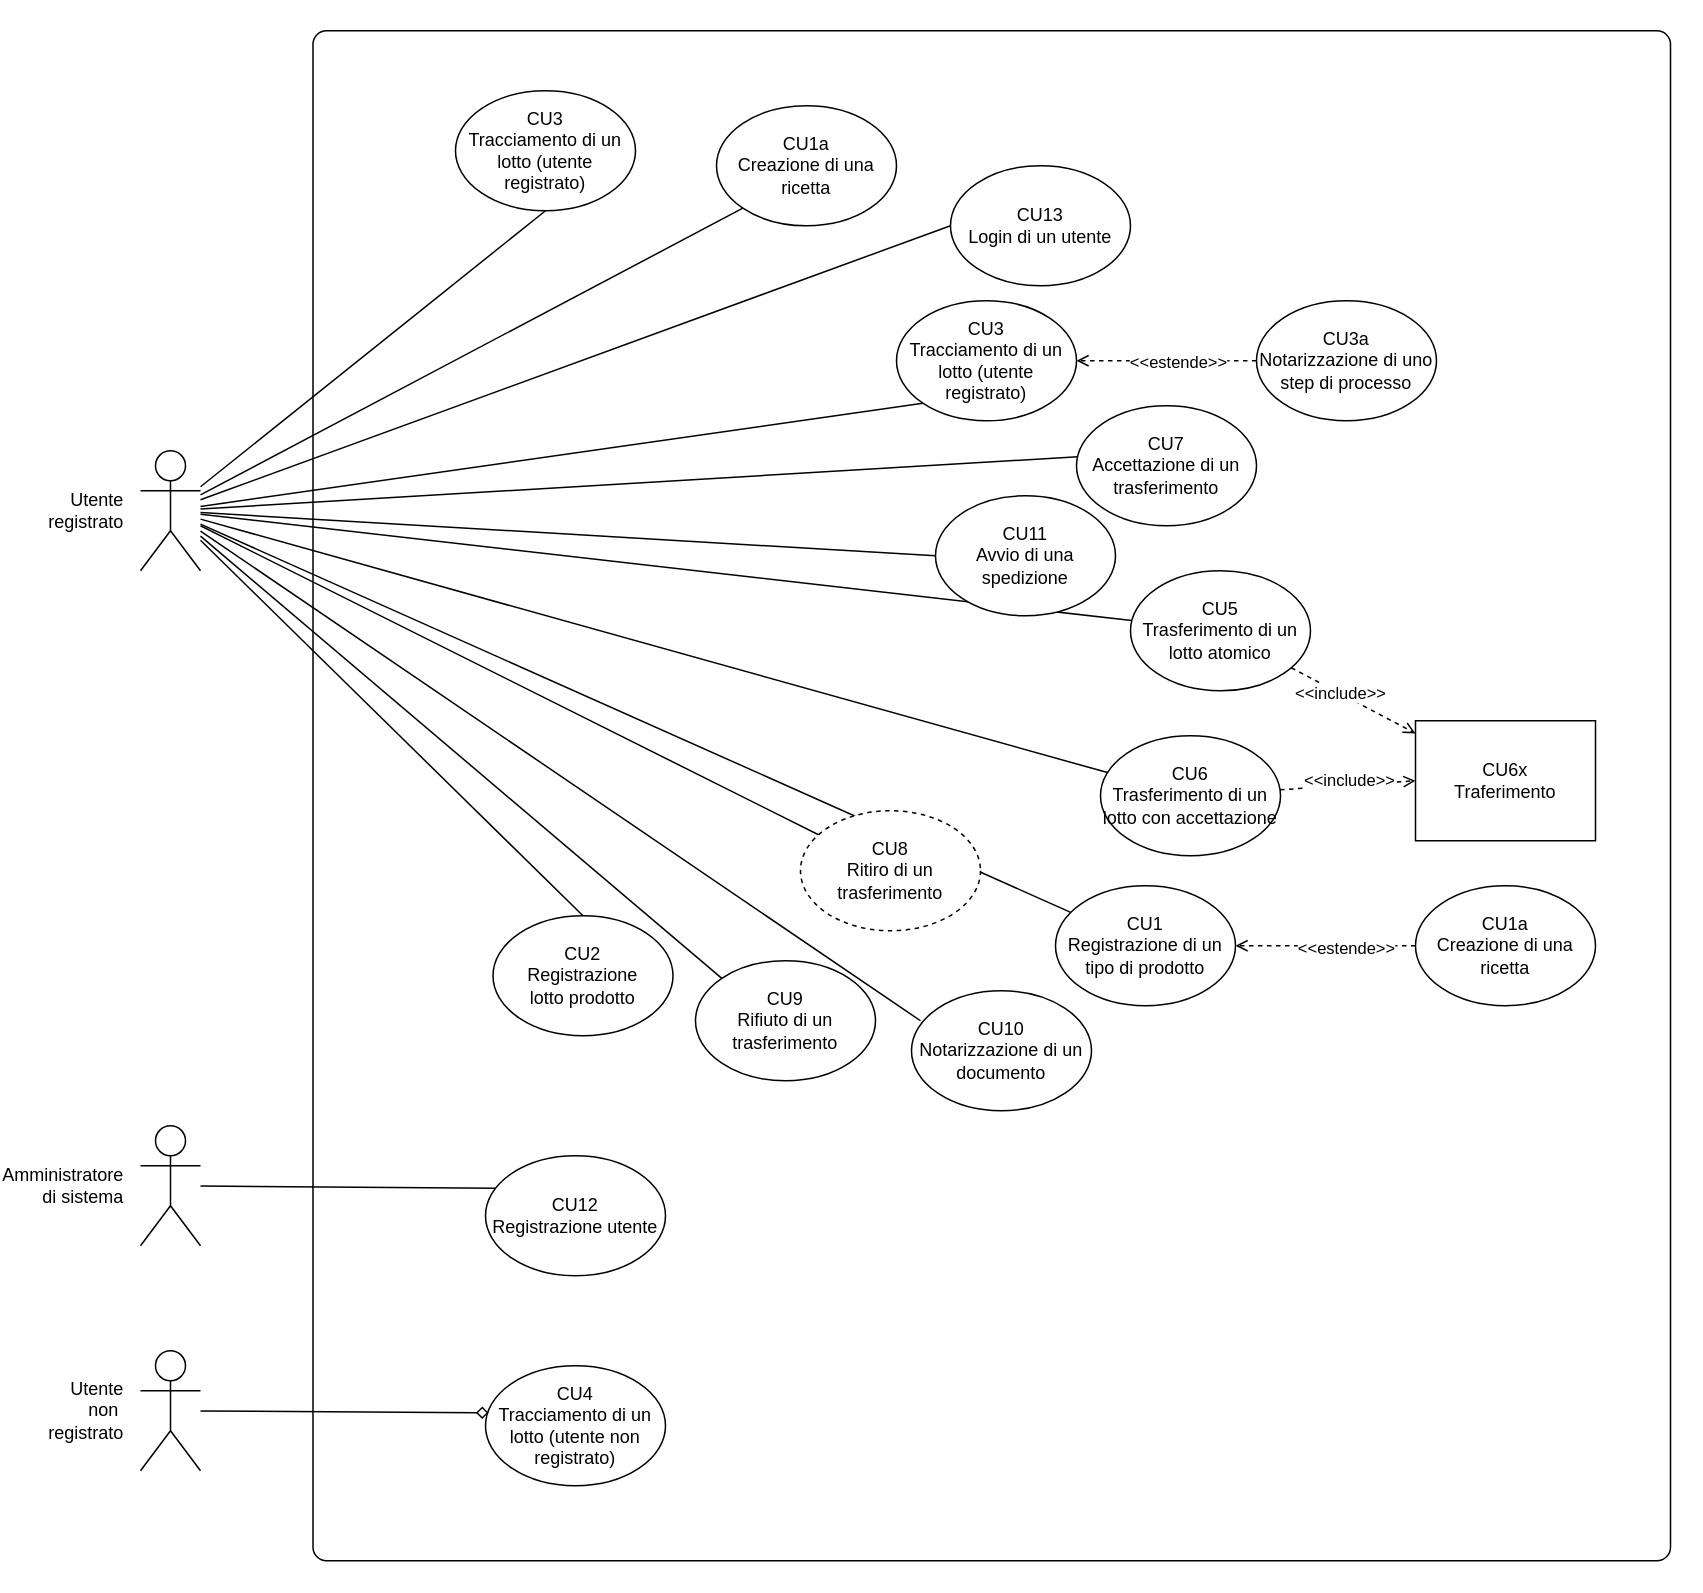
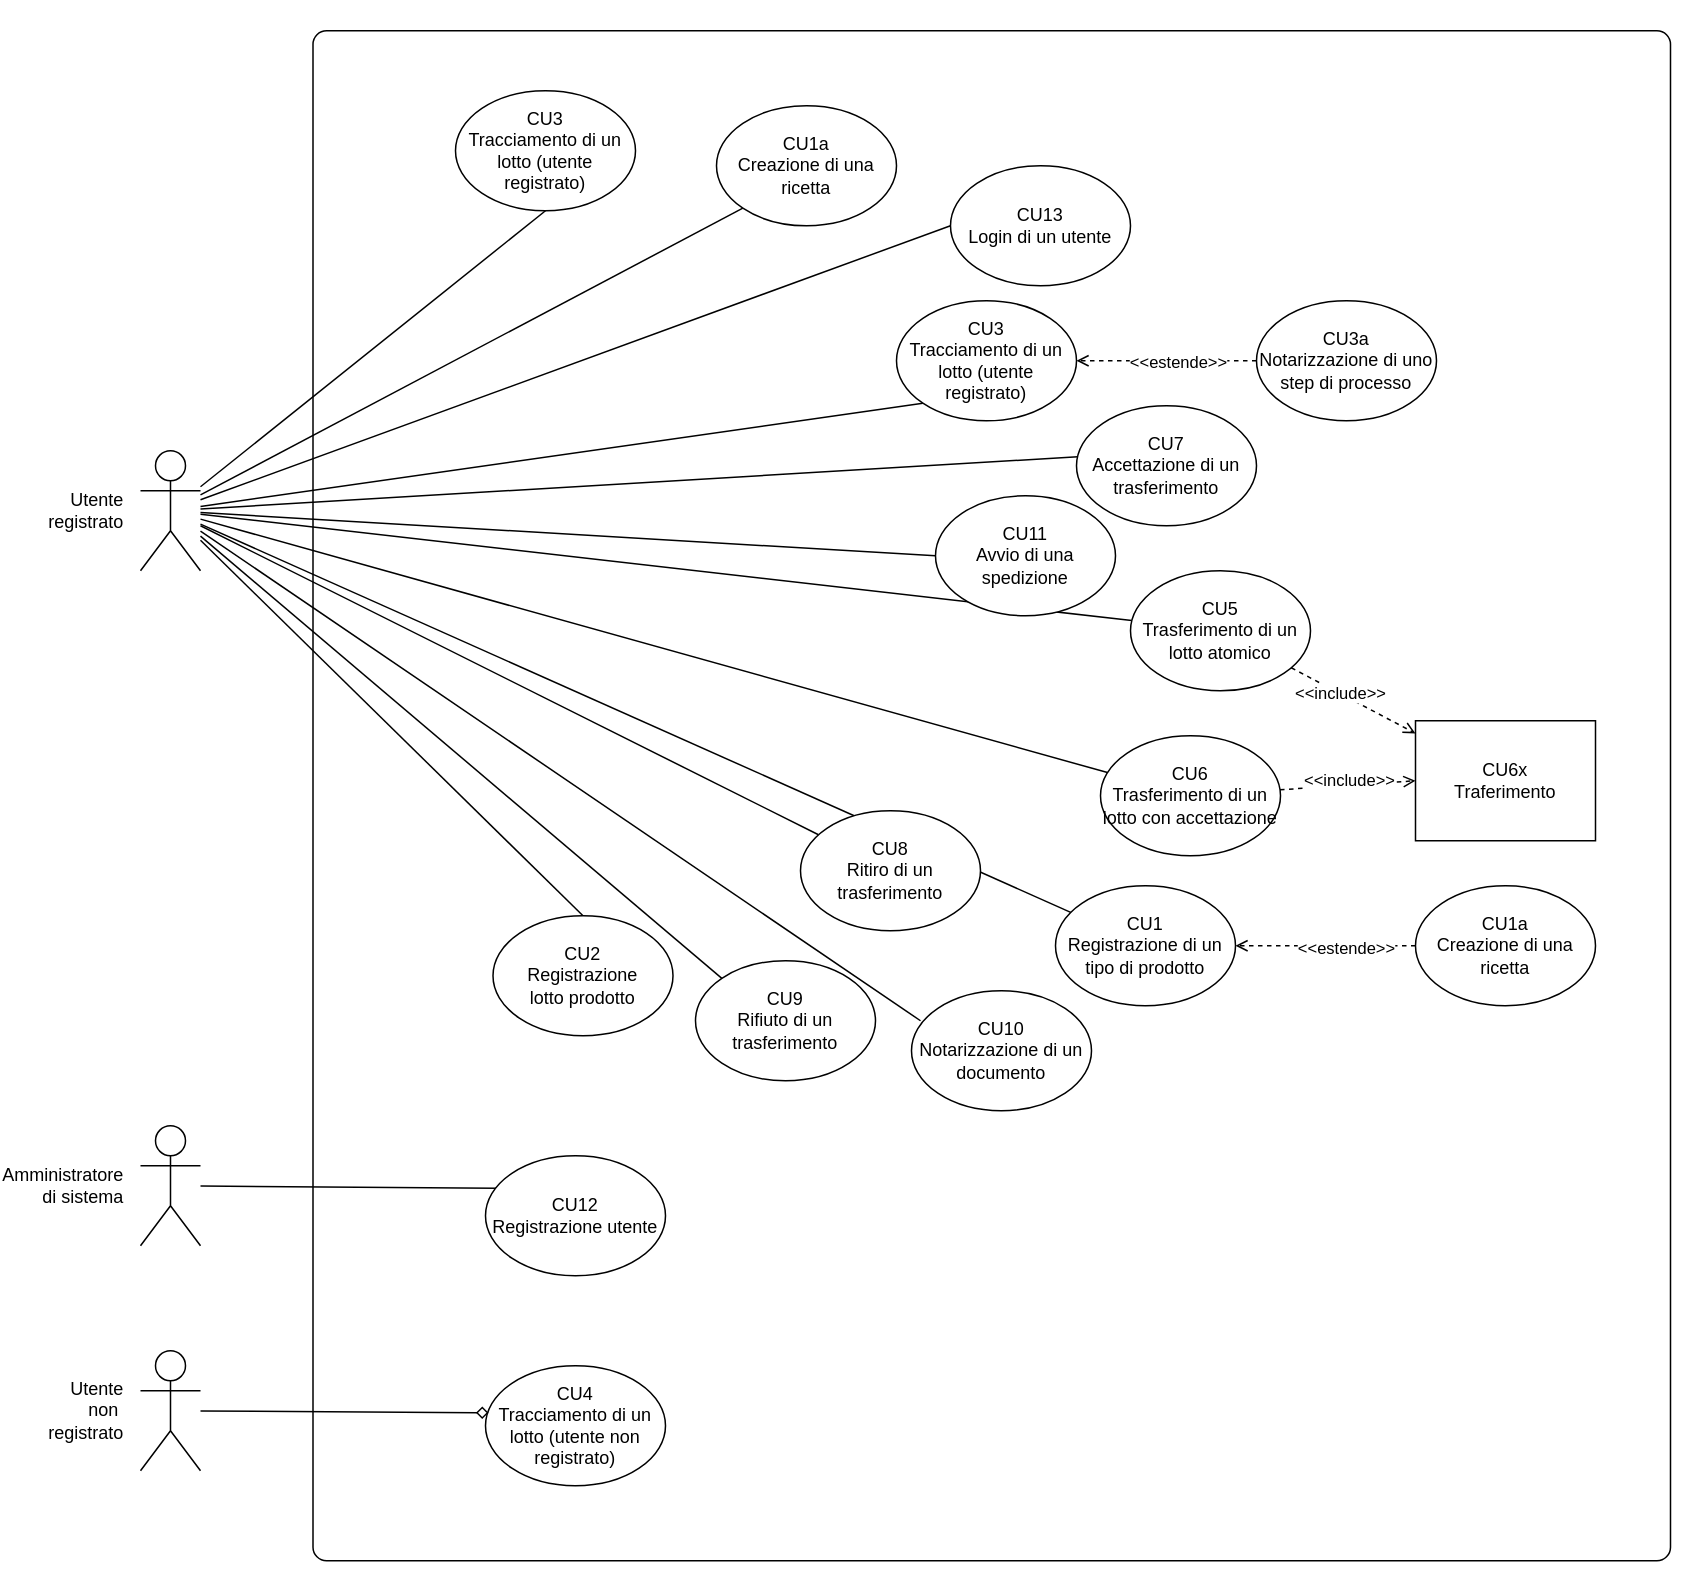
- <mxCell id="37" value="&lt;div&gt;CU8&lt;br&gt;&lt;/div&gt;Ritiro di un trasferimento" style="ellipse;whiteSpace=wrap;html=1;dashed=1;" vertex="1" parent="1"><mxGeometry x="460" y="540" width="120" height="80" as="geometry" /></mxCell>
+ <mxCell id="37" value="&lt;div&gt;CU8&lt;br&gt;&lt;/div&gt;Ritiro di un trasferimento" style="ellipse;whiteSpace=wrap;html=1;" vertex="1" parent="1"><mxGeometry x="460" y="540" width="120" height="80" as="geometry" /></mxCell>
